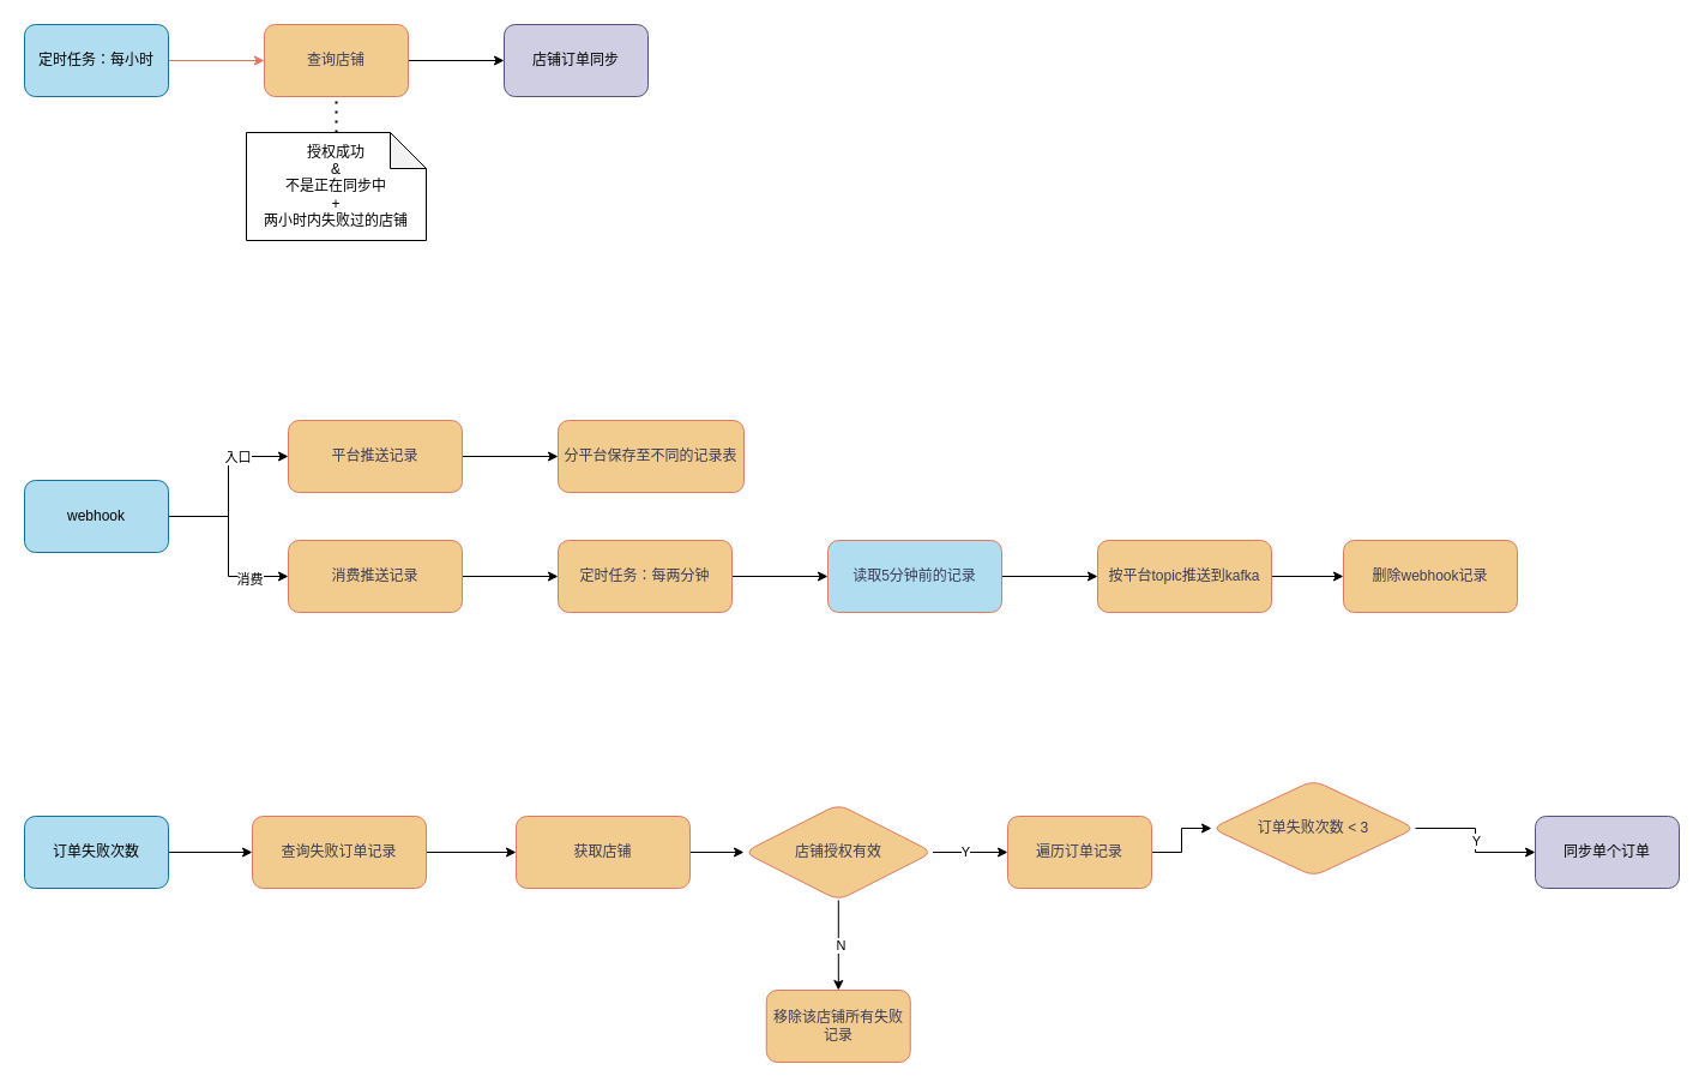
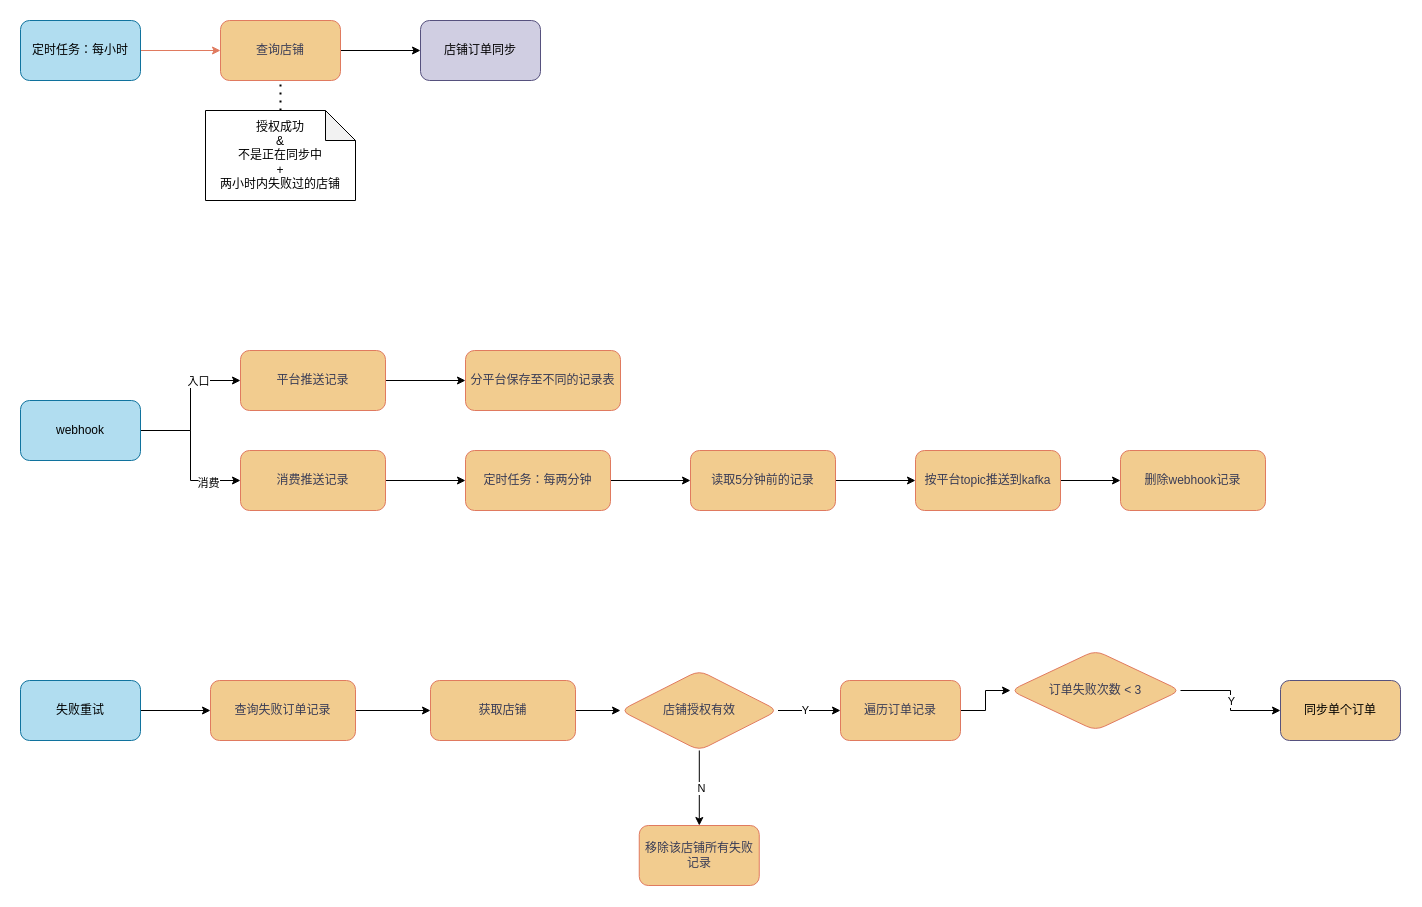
- <mxCell id="40" value="读取5分钟前的记录" style="rounded=1;whiteSpace=wrap;html=1;labelBackgroundColor=none;fillColor=#b1ddf0;strokeColor=#E07A5F;fontColor=#393C56;" vertex="1" parent="1"><mxGeometry x="690" y="450" width="145" height="60" as="geometry" /></mxCell>
+ <mxCell id="40" value="读取5分钟前的记录" style="rounded=1;whiteSpace=wrap;html=1;labelBackgroundColor=none;fillColor=#F2CC8F;strokeColor=#E07A5F;fontColor=#393C56;" vertex="1" parent="1"><mxGeometry x="690" y="450" width="145" height="60" as="geometry" /></mxCell>
- <mxCell id="10" value="订单失败次数" style="rounded=1;whiteSpace=wrap;html=1;labelBackgroundColor=none;fillColor=#b1ddf0;strokeColor=#10739e;" vertex="1" parent="1"><mxGeometry x="20" y="680" width="120" height="60" as="geometry" /></mxCell>
+ <mxCell id="10" value="失败重试" style="rounded=1;whiteSpace=wrap;html=1;labelBackgroundColor=none;fillColor=#b1ddf0;strokeColor=#10739e;" vertex="1" parent="1"><mxGeometry x="20" y="680" width="120" height="60" as="geometry" /></mxCell>
- <mxCell id="31" value="同步单个订单" style="whiteSpace=wrap;html=1;fillColor=#d0cee2;strokeColor=#56517e;rounded=1;labelBackgroundColor=none;" vertex="1" parent="1"><mxGeometry x="1280" y="680" width="120" height="60" as="geometry" /></mxCell>
+ <mxCell id="31" value="同步单个订单" style="whiteSpace=wrap;html=1;fillColor=#f2cc8f;strokeColor=#56517e;rounded=1;labelBackgroundColor=none;" vertex="1" parent="1"><mxGeometry x="1280" y="680" width="120" height="60" as="geometry" /></mxCell>
